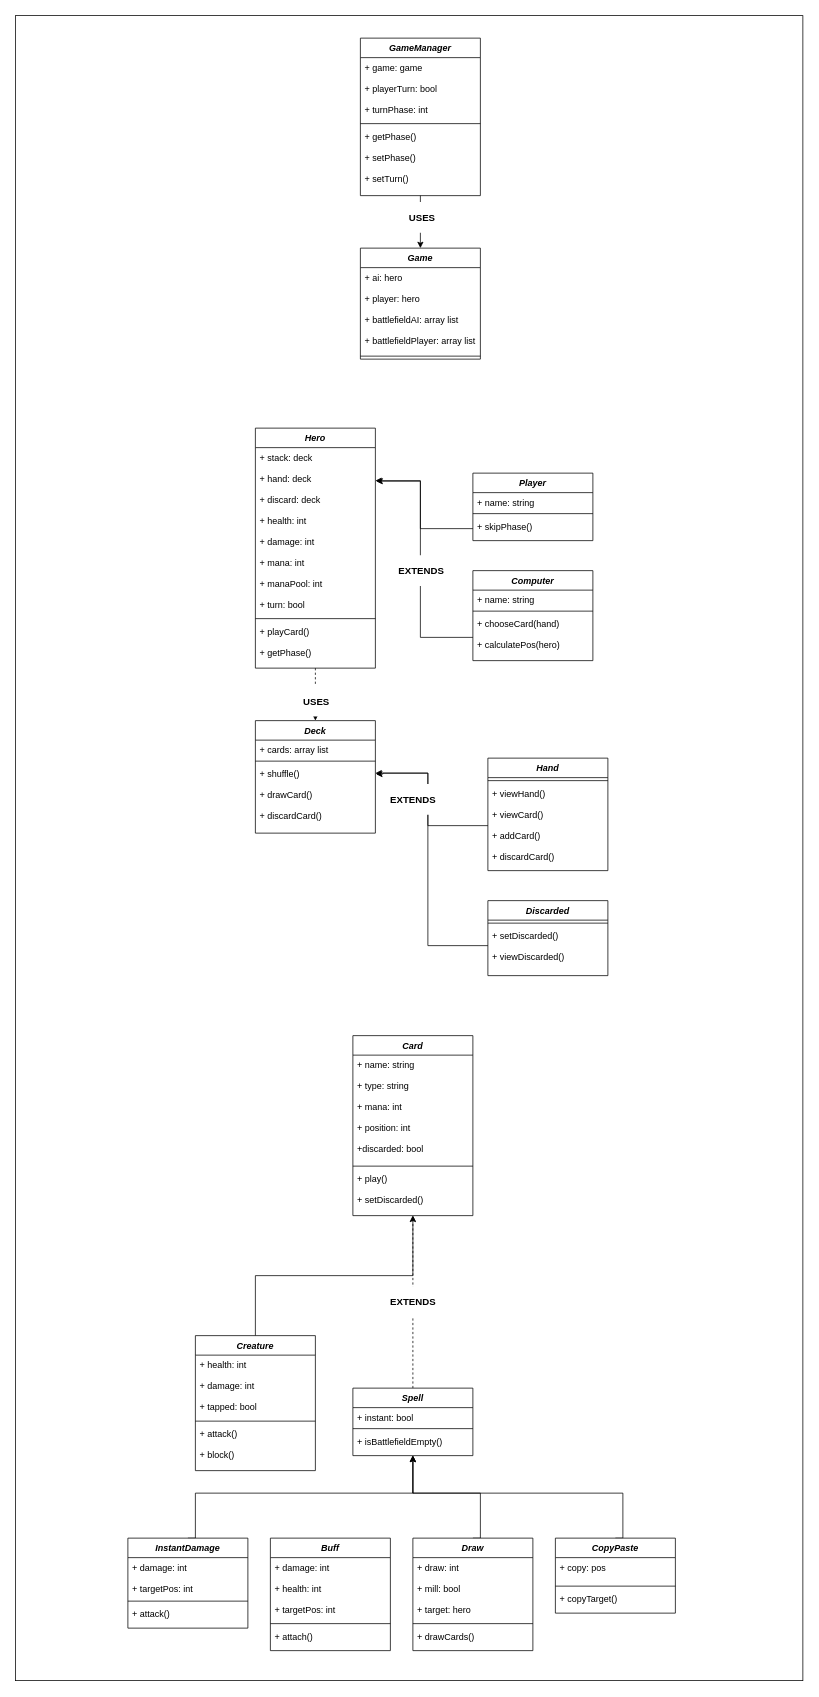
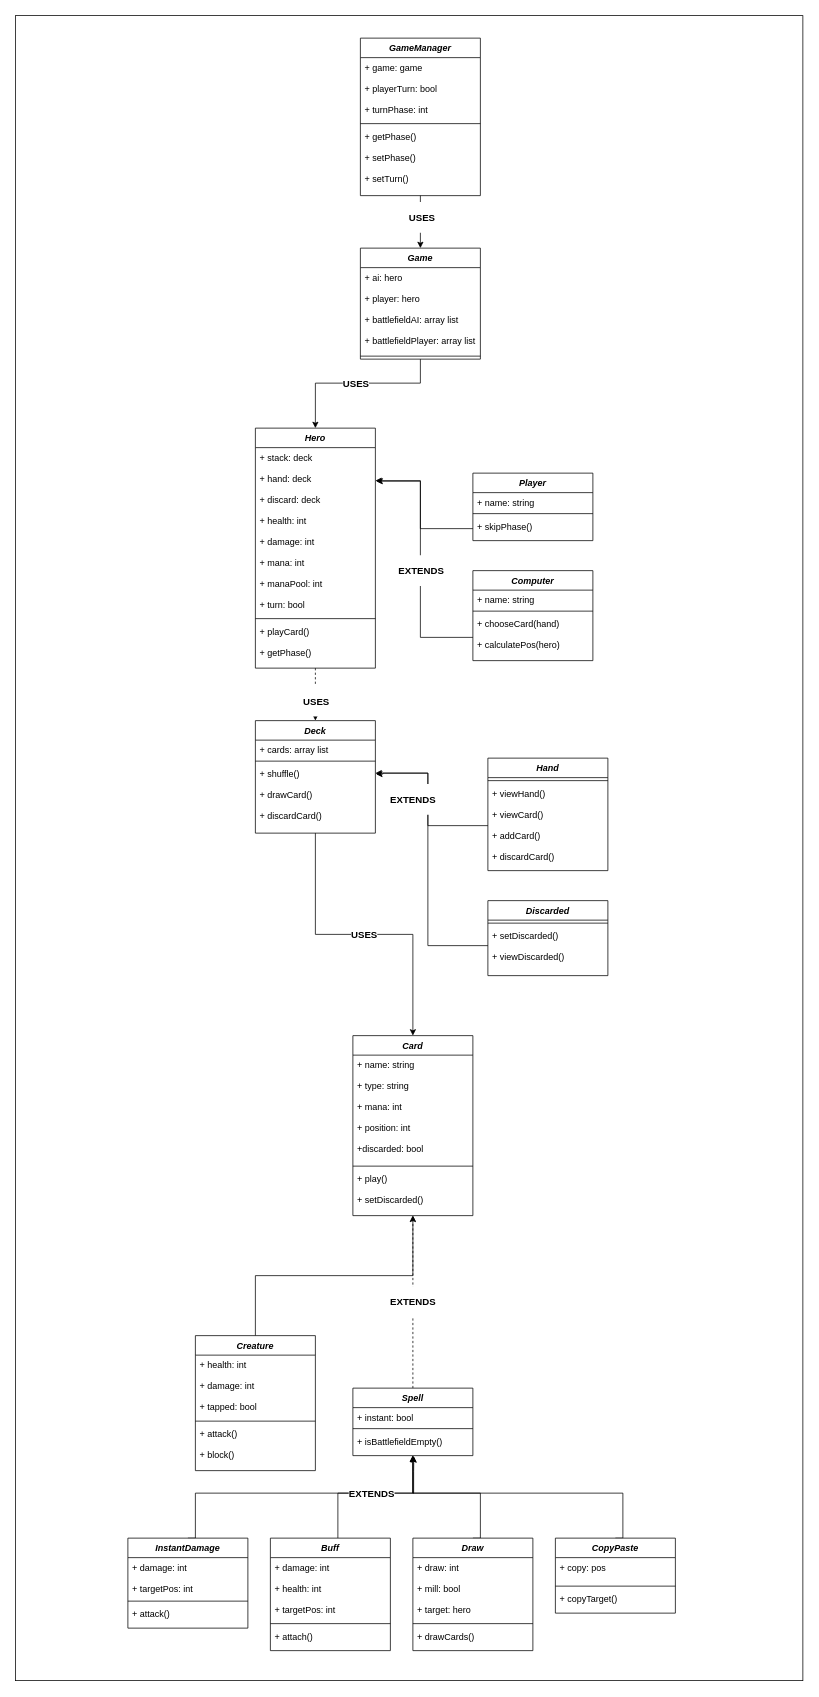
+ <mxCell id="62" style="edgeStyle=orthogonalEdgeStyle;rounded=0;orthogonalLoop=1;jettySize=auto;html=1;exitX=0.5;exitY=1;exitDx=0;exitDy=0;strokeColor=#000000;fillColor=#000000;" parent="1" source="64" target="50" edge="1"><mxGeometry relative="1" as="geometry"><Array as="points"><mxPoint x="560" y="510" /><mxPoint x="420" y="510" /></Array></mxGeometry></mxCell>
+ <mxCell id="63" value="&lt;h3&gt;USES&lt;/h3&gt;" style="edgeLabel;html=1;align=center;verticalAlign=middle;resizable=0;points=[];" parent="62" vertex="1" connectable="0"><mxGeometry x="0.029" relative="1" as="geometry"><mxPoint as="offset" /></mxGeometry></mxCell>
+ <mxCell id="37" value="&lt;h3&gt;USES&lt;/h3&gt;" style="edgeStyle=orthogonalEdgeStyle;rounded=0;orthogonalLoop=1;jettySize=auto;html=1;entryX=0.5;entryY=0;entryDx=0;entryDy=0;fillColor=#00FFFF;" parent="1" source="38" target="3" edge="1"><mxGeometry relative="1" as="geometry" /></mxCell>
+ <mxCell id="22" value="&lt;h3&gt;EXTENDS&lt;/h3&gt;" style="edgeStyle=orthogonalEdgeStyle;rounded=0;orthogonalLoop=1;jettySize=auto;html=1;entryX=0.508;entryY=1.025;entryDx=0;entryDy=0;entryPerimeter=0;" parent="1" source="23" target="11" edge="1"><mxGeometry relative="1" as="geometry"><Array as="points"><mxPoint x="450" y="1990" /><mxPoint x="551" y="1990" /><mxPoint x="551" y="1961" /></Array></mxGeometry></mxCell>
